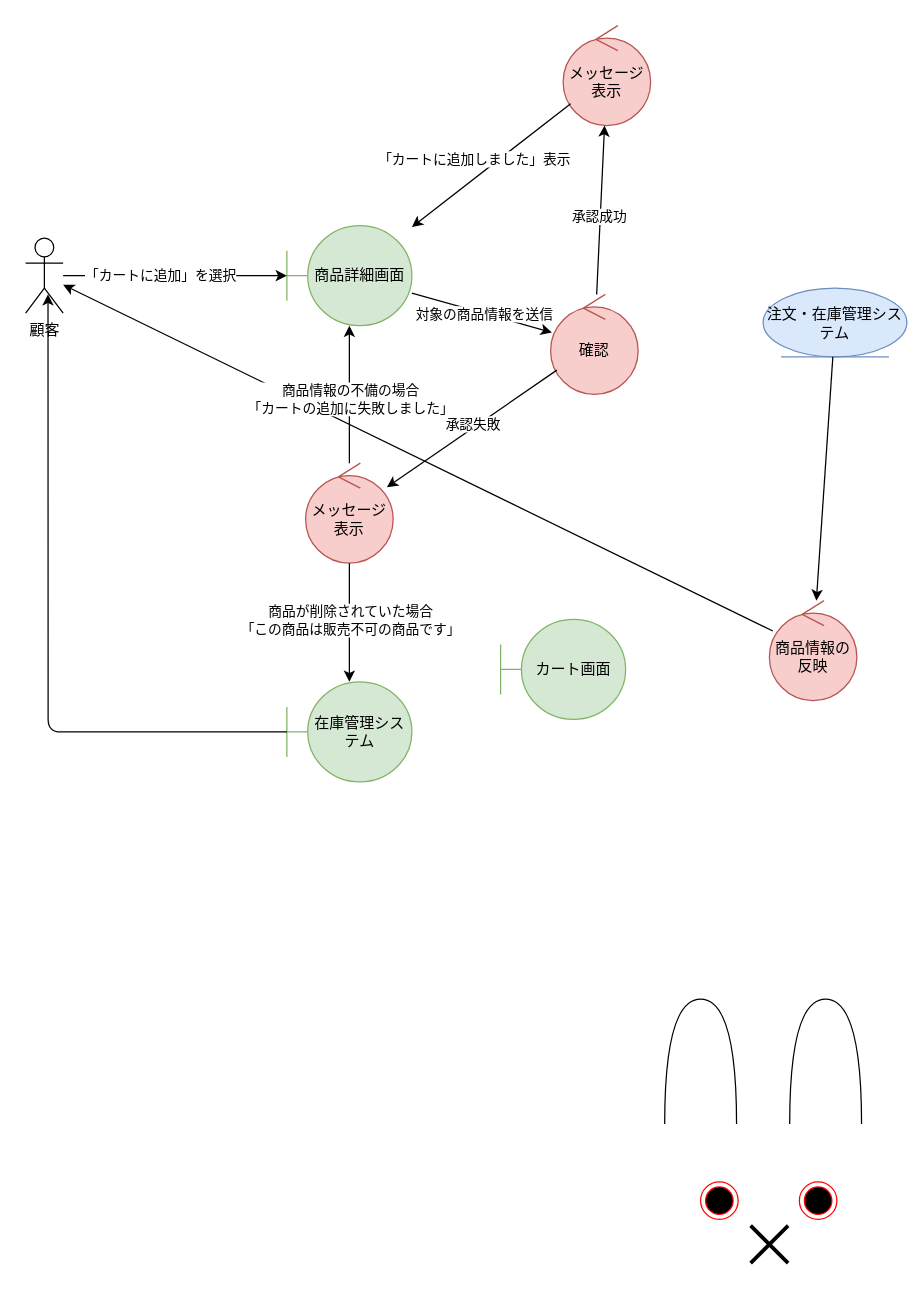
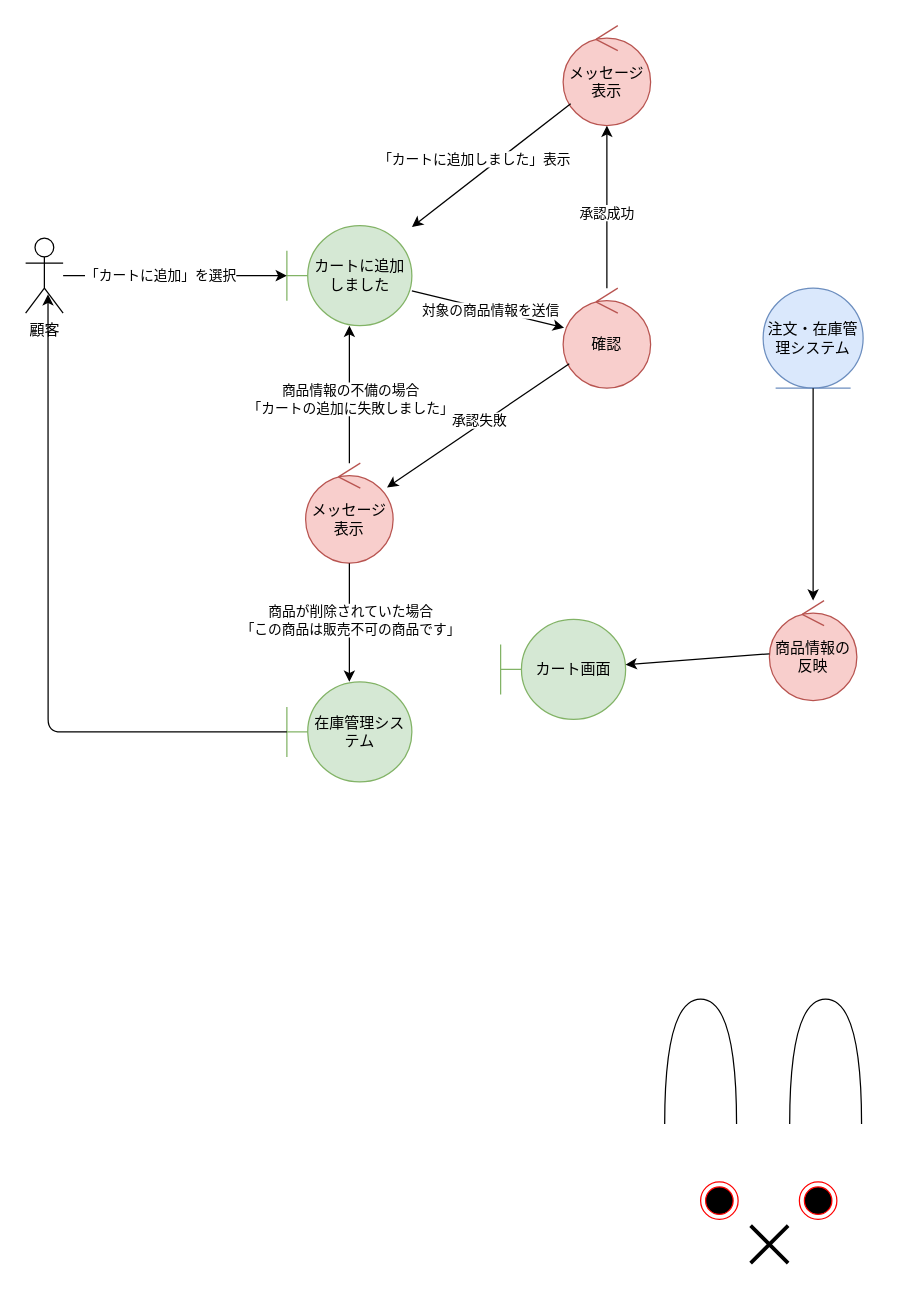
- <mxCell id="3" value="商品詳細画面" style="shape=umlBoundary;whiteSpace=wrap;html=1;fillColor=#d5e8d4;strokeColor=#82b366;" parent="1" vertex="1"><mxGeometry x="229" y="180" width="100" height="80" as="geometry" /></mxCell>
+ <mxCell id="3" value="カートに追加しました" style="shape=umlBoundary;whiteSpace=wrap;html=1;fillColor=#d5e8d4;strokeColor=#82b366;" parent="1" vertex="1"><mxGeometry x="229" y="180" width="100" height="80" as="geometry" /></mxCell>
- <mxCell id="9" value="注文・在庫管理システム" style="ellipse;shape=umlEntity;whiteSpace=wrap;html=1;fillColor=#dae8fc;strokeColor=#6c8ebf;" vertex="1" parent="1"><mxGeometry x="610" y="230" width="115" height="55" as="geometry" /></mxCell>
+ <mxCell id="9" value="注文・在庫管理システム" style="ellipse;shape=umlEntity;whiteSpace=wrap;html=1;fillColor=#dae8fc;strokeColor=#6c8ebf;" vertex="1" parent="1"><mxGeometry x="610" y="230" width="80" height="80" as="geometry" /></mxCell>
- <mxCell id="8" value="確認" style="ellipse;shape=umlControl;whiteSpace=wrap;html=1;fillColor=#f8cecc;strokeColor=#b85450;" vertex="1" parent="1"><mxGeometry x="440" y="235" width="70" height="80" as="geometry" /></mxCell>
+ <mxCell id="8" value="確認" style="ellipse;shape=umlControl;whiteSpace=wrap;html=1;fillColor=#f8cecc;strokeColor=#b85450;" vertex="1" parent="1"><mxGeometry x="450" y="230" width="70" height="80" as="geometry" /></mxCell>
- <mxCell id="23" value="" style="endArrow=classic;html=1;" edge="1" parent="1" source="20" target="2"><mxGeometry width="50" height="50" relative="1" as="geometry"><mxPoint x="600" y="560" as="sourcePoint" /><mxPoint x="650" y="510" as="targetPoint" /></mxGeometry></mxCell>
+ <mxCell id="23" value="" style="endArrow=classic;html=1;" edge="1" parent="1" source="20" target="22"><mxGeometry width="50" height="50" relative="1" as="geometry"><mxPoint x="600" y="560" as="sourcePoint" /><mxPoint x="650" y="510" as="targetPoint" /></mxGeometry></mxCell>
